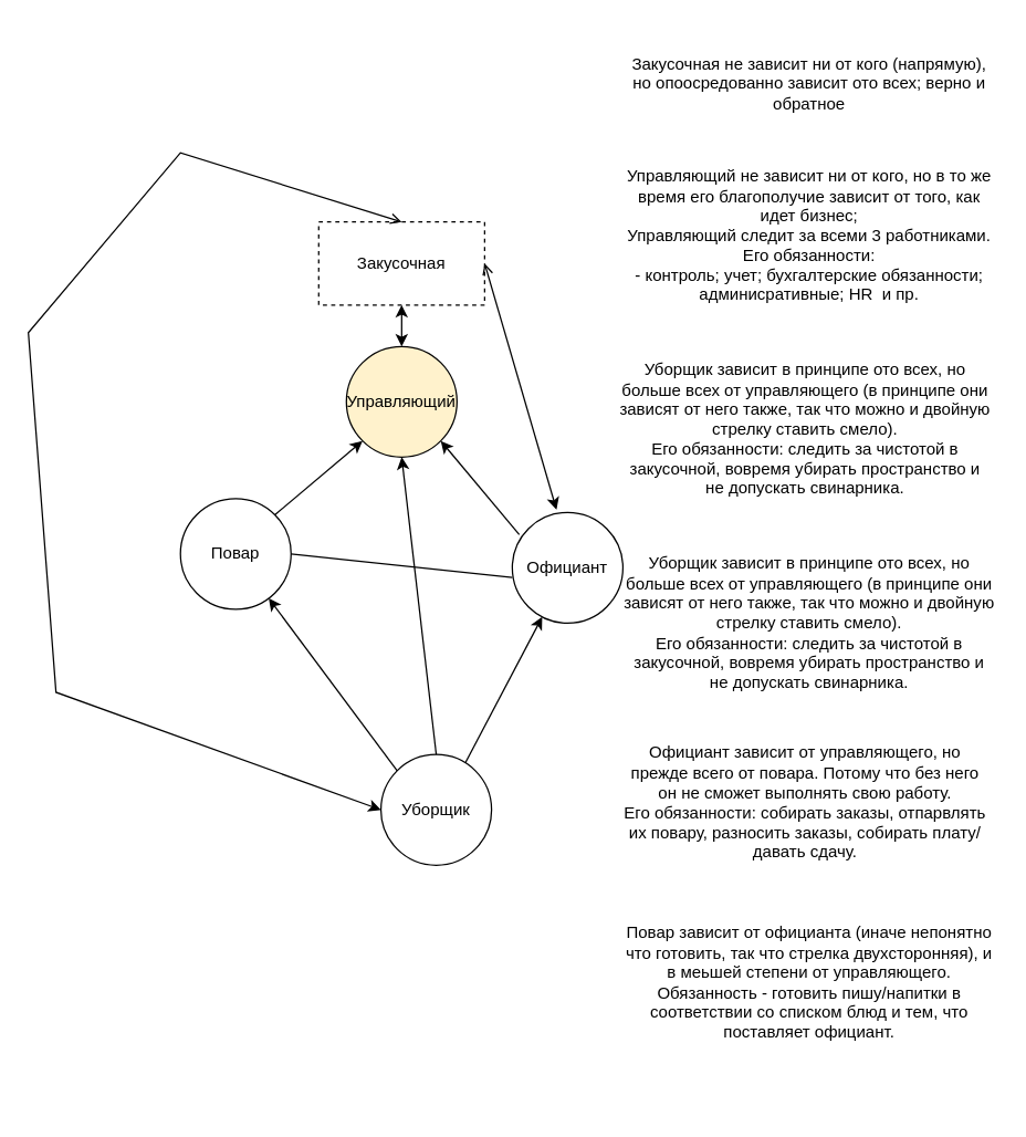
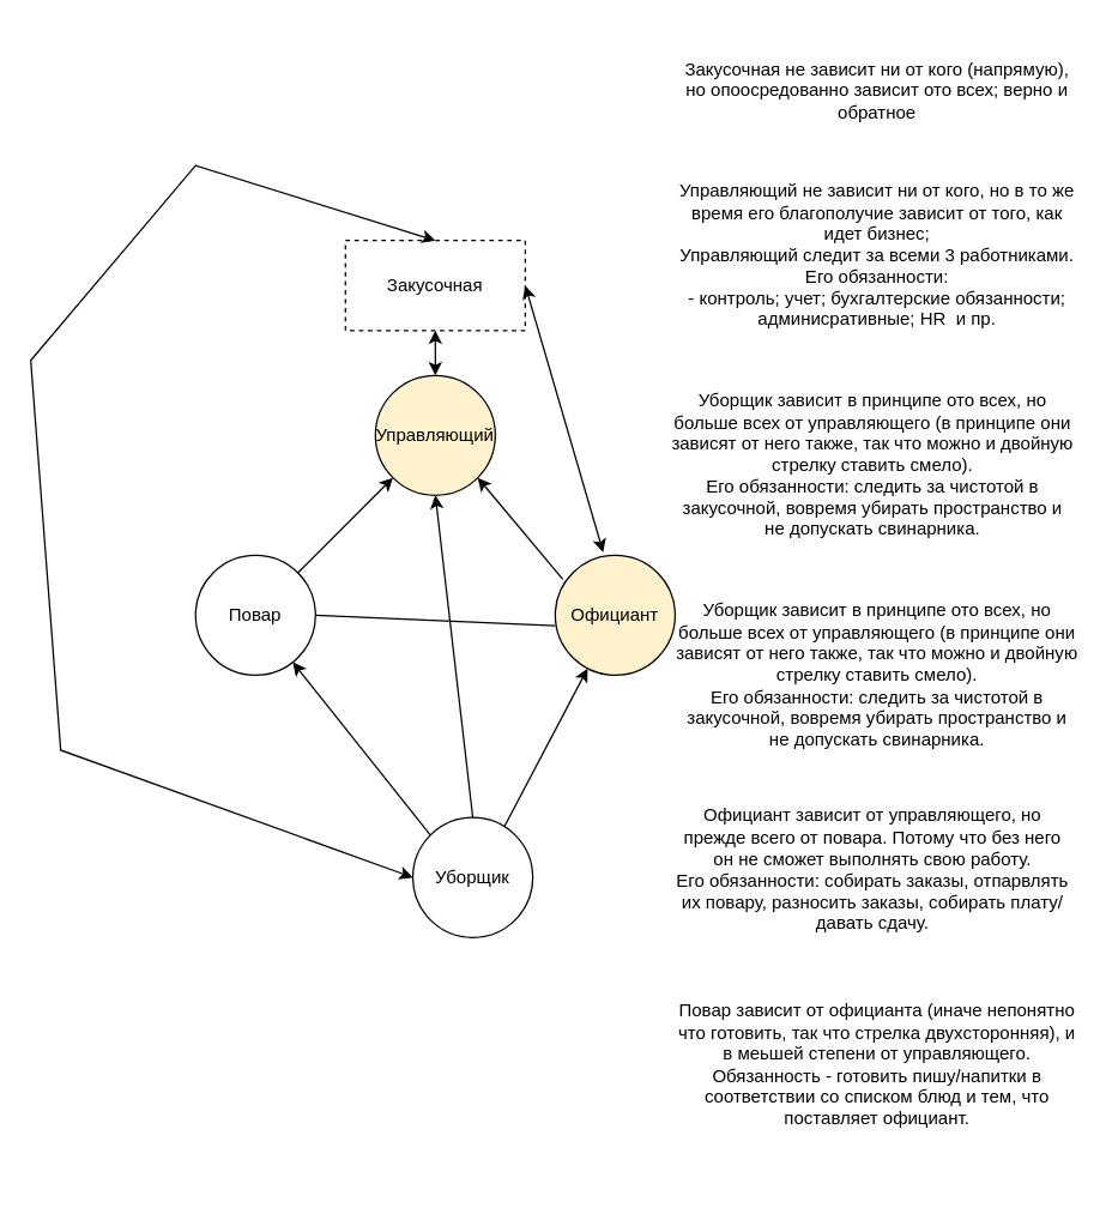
- <mxCell id="12" value="" style="endArrow=open;startArrow=classic;html=1;rounded=0;exitX=0;exitY=0.5;exitDx=0;exitDy=0;entryX=0.5;entryY=0;entryDx=0;entryDy=0;" parent="1" source="6" target="2" edge="1"><mxGeometry width="50" height="50" relative="1" as="geometry"><mxPoint x="280" y="430" as="sourcePoint" /><mxPoint x="250" y="130" as="targetPoint" /><Array as="points"><mxPoint x="40" y="500" /><mxPoint x="20" y="240" /><mxPoint x="130" y="110" /></Array></mxGeometry></mxCell>
+ <mxCell id="12" value="" style="endArrow=classic;startArrow=classic;html=1;rounded=0;exitX=0;exitY=0.5;exitDx=0;exitDy=0;entryX=0.5;entryY=0;entryDx=0;entryDy=0;" parent="1" source="6" target="2" edge="1"><mxGeometry width="50" height="50" relative="1" as="geometry"><mxPoint x="280" y="430" as="sourcePoint" /><mxPoint x="250" y="130" as="targetPoint" /><Array as="points"><mxPoint x="40" y="500" /><mxPoint x="20" y="240" /><mxPoint x="130" y="110" /></Array></mxGeometry></mxCell>
- <mxCell id="11" value="" style="endArrow=open;startArrow=classic;html=1;rounded=0;entryX=1;entryY=0.5;entryDx=0;entryDy=0;exitX=0.4;exitY=-0.025;exitDx=0;exitDy=0;exitPerimeter=0;" parent="1" source="4" target="2" edge="1"><mxGeometry width="50" height="50" relative="1" as="geometry"><mxPoint x="280" y="430" as="sourcePoint" /><mxPoint x="330" y="380" as="targetPoint" /></mxGeometry></mxCell>
+ <mxCell id="11" value="" style="endArrow=classic;startArrow=classic;html=1;rounded=0;entryX=1;entryY=0.5;entryDx=0;entryDy=0;exitX=0.4;exitY=-0.025;exitDx=0;exitDy=0;exitPerimeter=0;" parent="1" source="4" target="2" edge="1"><mxGeometry width="50" height="50" relative="1" as="geometry"><mxPoint x="280" y="430" as="sourcePoint" /><mxPoint x="330" y="380" as="targetPoint" /></mxGeometry></mxCell>
- <mxCell id="3" value="Повар" style="ellipse;whiteSpace=wrap;html=1;aspect=fixed;" parent="1" vertex="1"><mxGeometry x="130" y="360" width="80" height="80" as="geometry" /></mxCell>
+ <mxCell id="3" value="Повар" style="ellipse;whiteSpace=wrap;html=1;aspect=fixed;" parent="1" vertex="1"><mxGeometry x="130" y="370" width="80" height="80" as="geometry" /></mxCell>
- <mxCell id="4" value="Официант" style="ellipse;whiteSpace=wrap;html=1;aspect=fixed;" parent="1" vertex="1"><mxGeometry x="370" y="370" width="80" height="80" as="geometry" /></mxCell>
+ <mxCell id="4" value="Официант" style="ellipse;whiteSpace=wrap;html=1;aspect=fixed;fillColor=#fff2cc;" parent="1" vertex="1"><mxGeometry x="370" y="370" width="80" height="80" as="geometry" /></mxCell>
